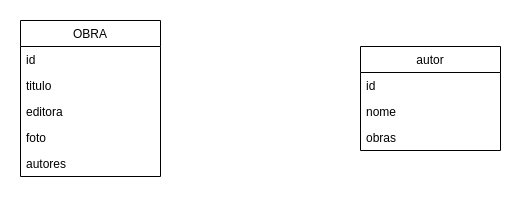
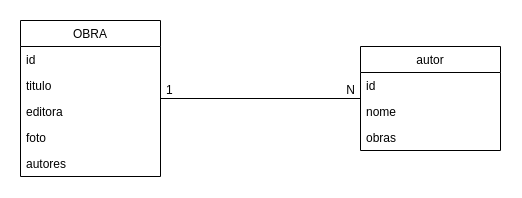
+ <mxCell id="12" value="" style="endArrow=none;html=1;rounded=0;" edge="1" parent="1" source="2" target="8"><mxGeometry relative="1" as="geometry"><mxPoint x="190" y="97.5" as="sourcePoint" /><mxPoint x="350" y="97.5" as="targetPoint" /></mxGeometry></mxCell>
+ <mxCell id="13" value="1" style="resizable=0;html=1;align=left;verticalAlign=bottom;" connectable="0" vertex="1" parent="12"><mxGeometry x="-1" relative="1" as="geometry"><mxPoint x="4" as="offset" /></mxGeometry></mxCell>
+ <mxCell id="14" value="N" style="resizable=0;html=1;align=right;verticalAlign=bottom;" connectable="0" vertex="1" parent="12"><mxGeometry x="1" relative="1" as="geometry"><mxPoint x="-5" as="offset" /></mxGeometry></mxCell>
